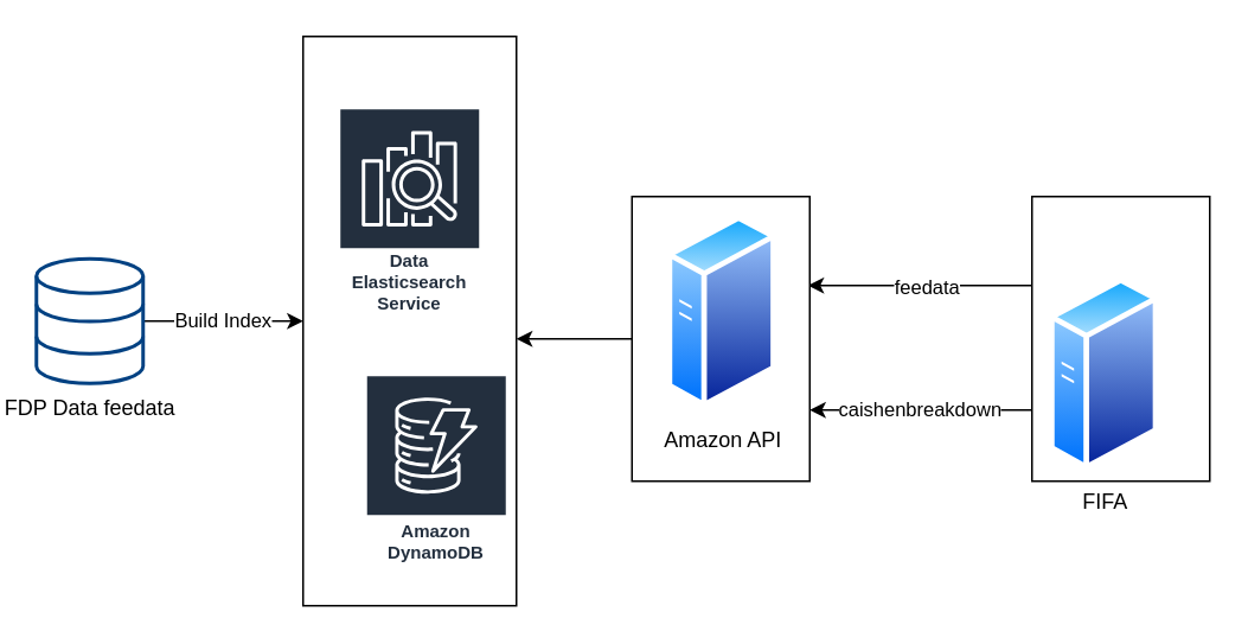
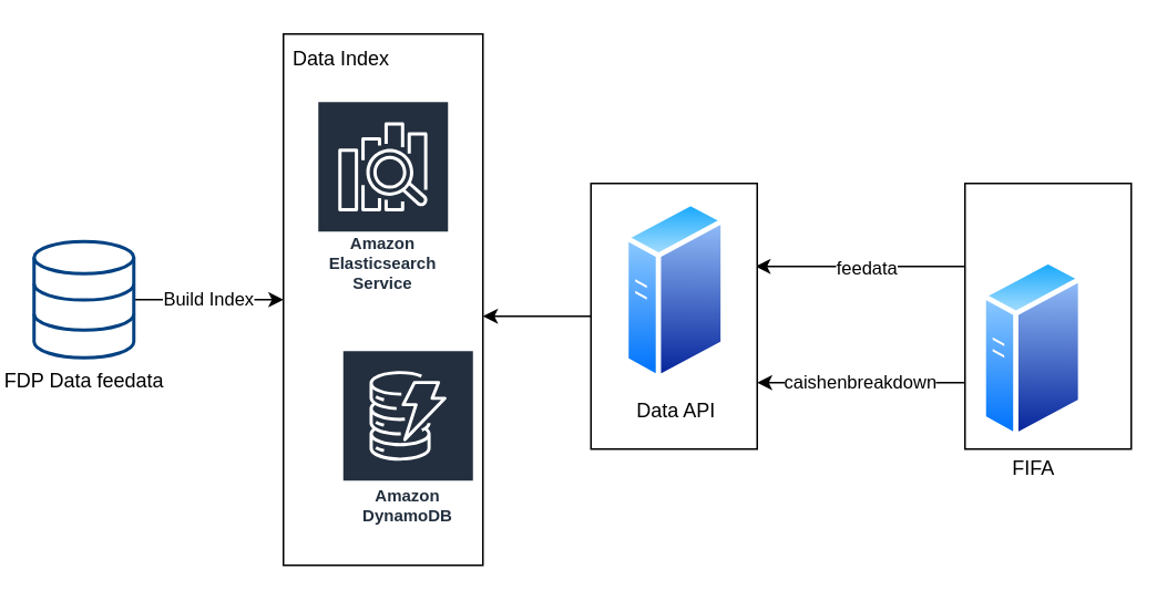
+ <mxCell id="6" value="Data Index" style="text;html=1;strokeColor=none;fillColor=none;align=center;verticalAlign=middle;whiteSpace=wrap;rounded=0;" parent="1" vertex="1"><mxGeometry x="170" y="20" width="70" height="30" as="geometry" /></mxCell>
- <mxCell id="4" value="Data Elasticsearch Service" style="sketch=0;outlineConnect=0;fontColor=#232F3E;gradientColor=none;strokeColor=#ffffff;fillColor=#232F3E;dashed=0;verticalLabelPosition=middle;verticalAlign=bottom;align=center;html=1;whiteSpace=wrap;fontSize=10;fontStyle=1;spacing=3;shape=mxgraph.aws4.productIcon;prIcon=mxgraph.aws4.elasticsearch_service;" parent="1" vertex="1"><mxGeometry x="190" y="60" width="80" height="120" as="geometry" /></mxCell>
+ <mxCell id="4" value="Amazon Elasticsearch Service" style="sketch=0;outlineConnect=0;fontColor=#232F3E;gradientColor=none;strokeColor=#ffffff;fillColor=#232F3E;dashed=0;verticalLabelPosition=middle;verticalAlign=bottom;align=center;html=1;whiteSpace=wrap;fontSize=10;fontStyle=1;spacing=3;shape=mxgraph.aws4.productIcon;prIcon=mxgraph.aws4.elasticsearch_service;" parent="1" vertex="1"><mxGeometry x="190" y="60" width="80" height="120" as="geometry" /></mxCell>
- <mxCell id="13" value="Amazon API" style="aspect=fixed;perimeter=ellipsePerimeter;html=1;align=center;shadow=0;dashed=0;spacingTop=3;image;image=img/lib/active_directory/generic_server.svg;" parent="11" vertex="1"><mxGeometry x="20" y="10" width="61.6" height="110" as="geometry" /></mxCell>
+ <mxCell id="13" value="Data API" style="aspect=fixed;perimeter=ellipsePerimeter;html=1;align=center;shadow=0;dashed=0;spacingTop=3;image;image=img/lib/active_directory/generic_server.svg;" parent="11" vertex="1"><mxGeometry x="20" y="10" width="61.6" height="110" as="geometry" /></mxCell>
